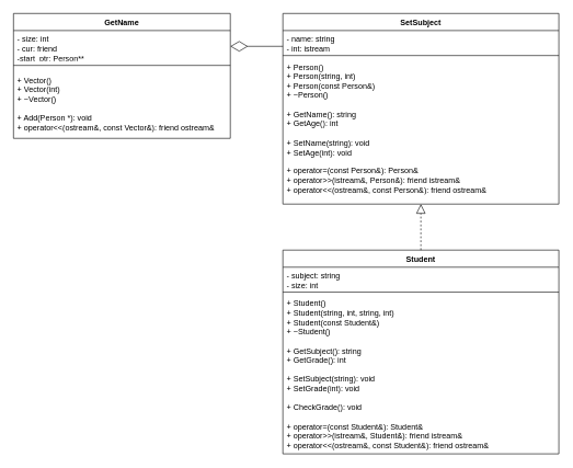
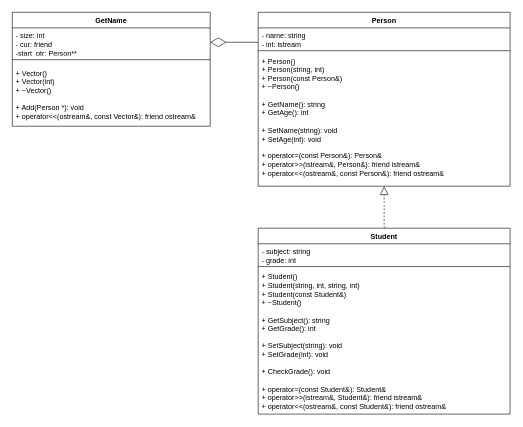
- <mxCell id="2" value="SetSubject" style="swimlane;fontStyle=1;align=center;verticalAlign=top;childLayout=stackLayout;horizontal=1;startSize=26;horizontalStack=0;resizeParent=1;resizeParentMax=0;resizeLast=0;collapsible=1;marginBottom=0;whiteSpace=wrap;html=1;" parent="1" vertex="1"><mxGeometry x="430" y="20" width="420" height="290" as="geometry" /></mxCell>
+ <mxCell id="2" value="Person" style="swimlane;fontStyle=1;align=center;verticalAlign=top;childLayout=stackLayout;horizontal=1;startSize=26;horizontalStack=0;resizeParent=1;resizeParentMax=0;resizeLast=0;collapsible=1;marginBottom=0;whiteSpace=wrap;html=1;" parent="1" vertex="1"><mxGeometry x="430" y="20" width="420" height="290" as="geometry" /></mxCell>
- <mxCell id="7" value="- subject: string&lt;div&gt;- size: int&lt;/div&gt;" style="text;strokeColor=none;fillColor=none;align=left;verticalAlign=top;spacingLeft=4;spacingRight=4;overflow=hidden;rotatable=0;points=[[0,0.5],[1,0.5]];portConstraint=eastwest;whiteSpace=wrap;html=1;" parent="6" vertex="1"><mxGeometry y="26" width="420" height="34" as="geometry" /></mxCell>
+ <mxCell id="7" value="- subject: string&lt;div&gt;- grade: int&lt;/div&gt;" style="text;strokeColor=none;fillColor=none;align=left;verticalAlign=top;spacingLeft=4;spacingRight=4;overflow=hidden;rotatable=0;points=[[0,0.5],[1,0.5]];portConstraint=eastwest;whiteSpace=wrap;html=1;" parent="6" vertex="1"><mxGeometry y="26" width="420" height="34" as="geometry" /></mxCell>
